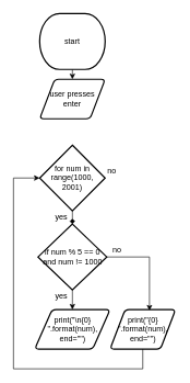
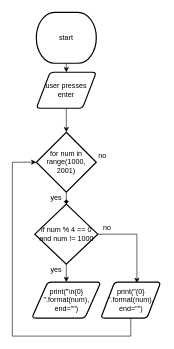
+ <mxCell id="5" style="edgeStyle=none;html=1;entryX=0.5;entryY=0;entryDx=0;entryDy=0;entryPerimeter=0;" parent="1" source="6" target="8" edge="1"><mxGeometry relative="1" as="geometry" /></mxCell>
- <mxCell id="14" value="if num % 5 == 0 and num != 1000" style="strokeWidth=2;html=1;shape=mxgraph.flowchart.decision;whiteSpace=wrap;" parent="1" vertex="1"><mxGeometry x="57.5" y="340" width="105" height="100" as="geometry" /></mxCell>
+ <mxCell id="14" value="if num % 4 == 0 and num != 1000" style="strokeWidth=2;html=1;shape=mxgraph.flowchart.decision;whiteSpace=wrap;" parent="1" vertex="1"><mxGeometry x="57.5" y="340" width="105" height="100" as="geometry" /></mxCell>
